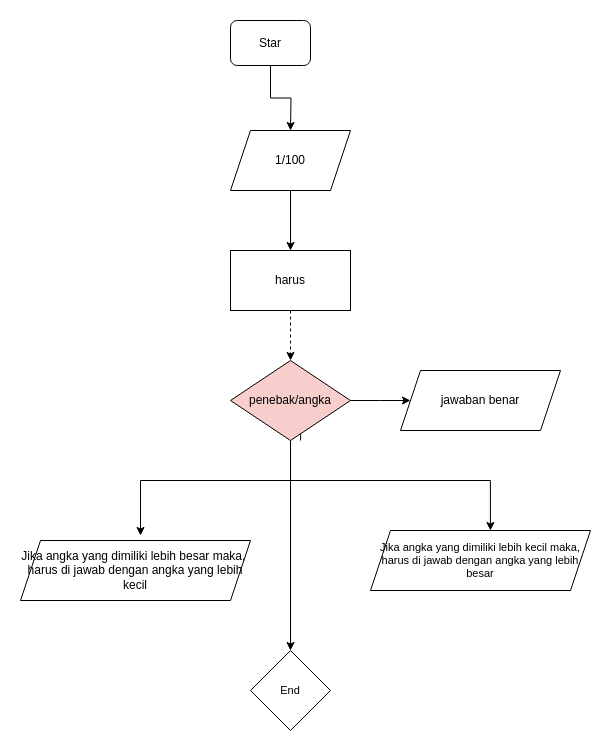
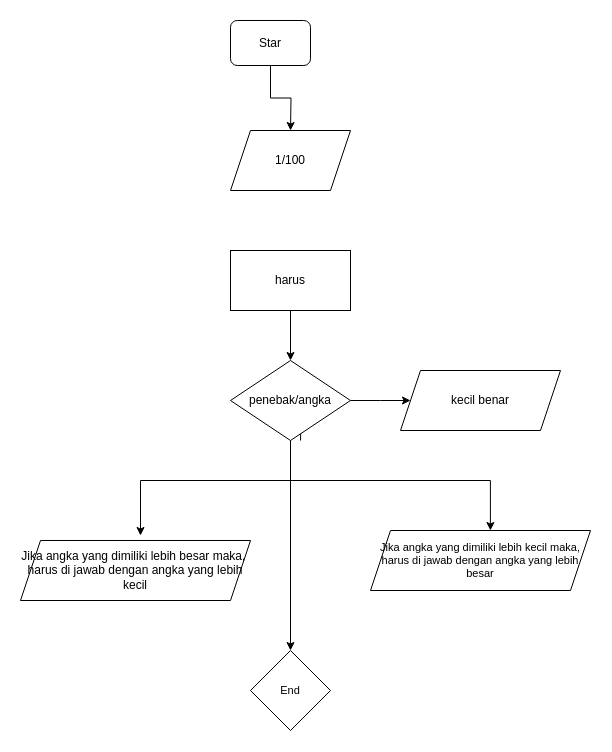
- <mxCell id="4" style="edgeStyle=orthogonalEdgeStyle;rounded=0;orthogonalLoop=1;jettySize=auto;html=1;" edge="1" parent="1" source="5" target="7"><mxGeometry relative="1" as="geometry"><mxPoint x="290" y="240" as="targetPoint" /></mxGeometry></mxCell>
- <mxCell id="6" style="edgeStyle=orthogonalEdgeStyle;rounded=0;orthogonalLoop=1;jettySize=auto;html=1;exitX=0.5;exitY=1;exitDx=0;exitDy=0;dashed=1;" edge="1" parent="1" source="7" target="16"><mxGeometry relative="1" as="geometry"><mxPoint x="290" y="380" as="targetPoint" /></mxGeometry></mxCell>
+ <mxCell id="6" style="edgeStyle=orthogonalEdgeStyle;rounded=0;orthogonalLoop=1;jettySize=auto;html=1;exitX=0.5;exitY=1;exitDx=0;exitDy=0;" edge="1" parent="1" source="7" target="16"><mxGeometry relative="1" as="geometry"><mxPoint x="290" y="380" as="targetPoint" /></mxGeometry></mxCell>
- <mxCell id="16" value="penebak/angka" style="rhombus;whiteSpace=wrap;html=1;fillColor=#f8cecc;" vertex="1" parent="1"><mxGeometry x="230" y="360" width="120" height="80" as="geometry" /></mxCell>
+ <mxCell id="16" value="penebak/angka" style="rhombus;whiteSpace=wrap;html=1;" vertex="1" parent="1"><mxGeometry x="230" y="360" width="120" height="80" as="geometry" /></mxCell>
- <mxCell id="11" value="jawaban benar" style="shape=parallelogram;perimeter=parallelogramPerimeter;whiteSpace=wrap;html=1;fixedSize=1;" vertex="1" parent="1"><mxGeometry x="400" y="370" width="160" height="60" as="geometry" /></mxCell>
+ <mxCell id="11" value="kecil benar" style="shape=parallelogram;perimeter=parallelogramPerimeter;whiteSpace=wrap;html=1;fixedSize=1;" vertex="1" parent="1"><mxGeometry x="400" y="370" width="160" height="60" as="geometry" /></mxCell>
